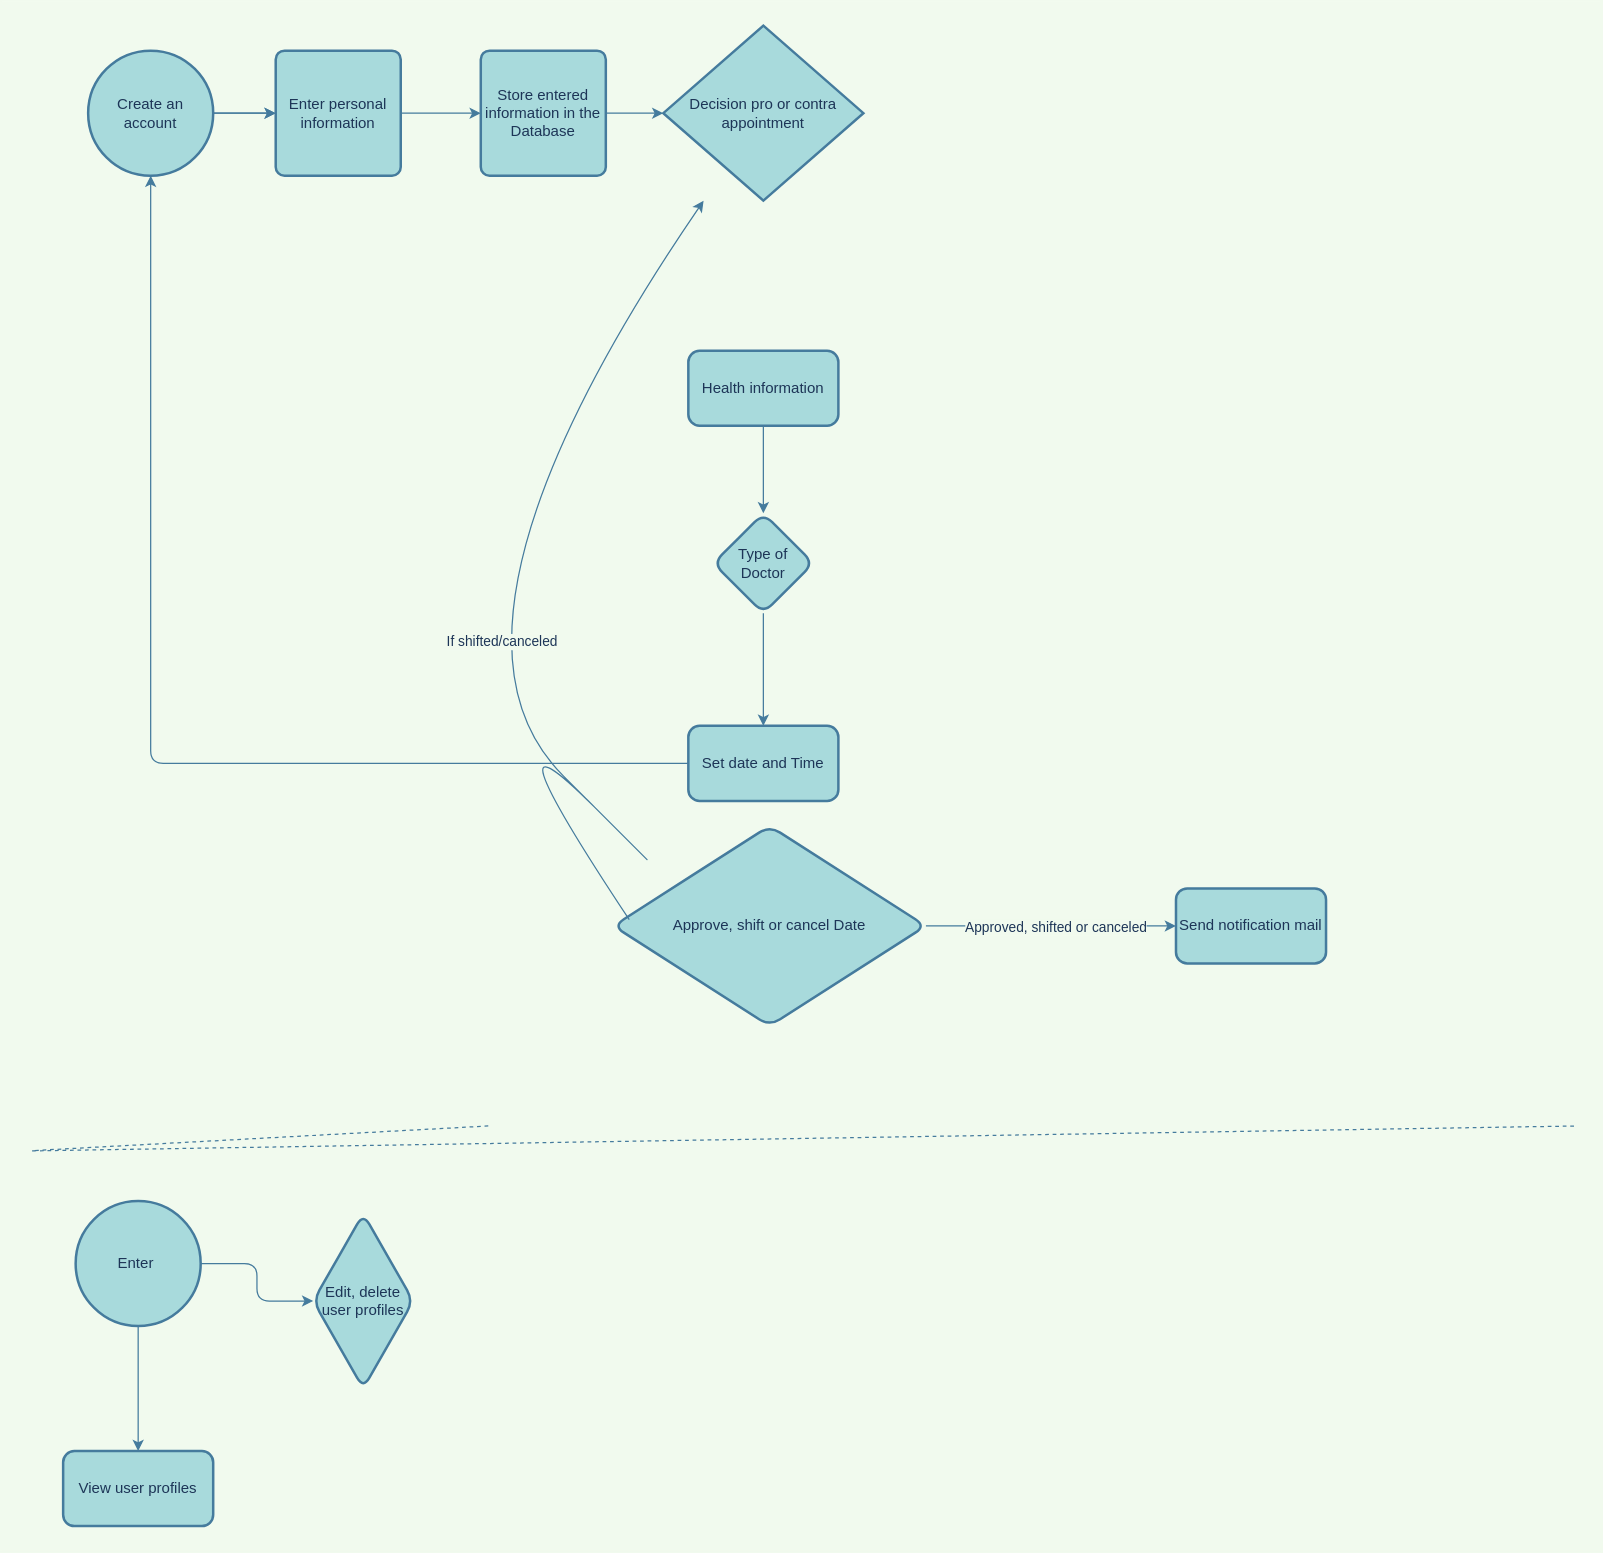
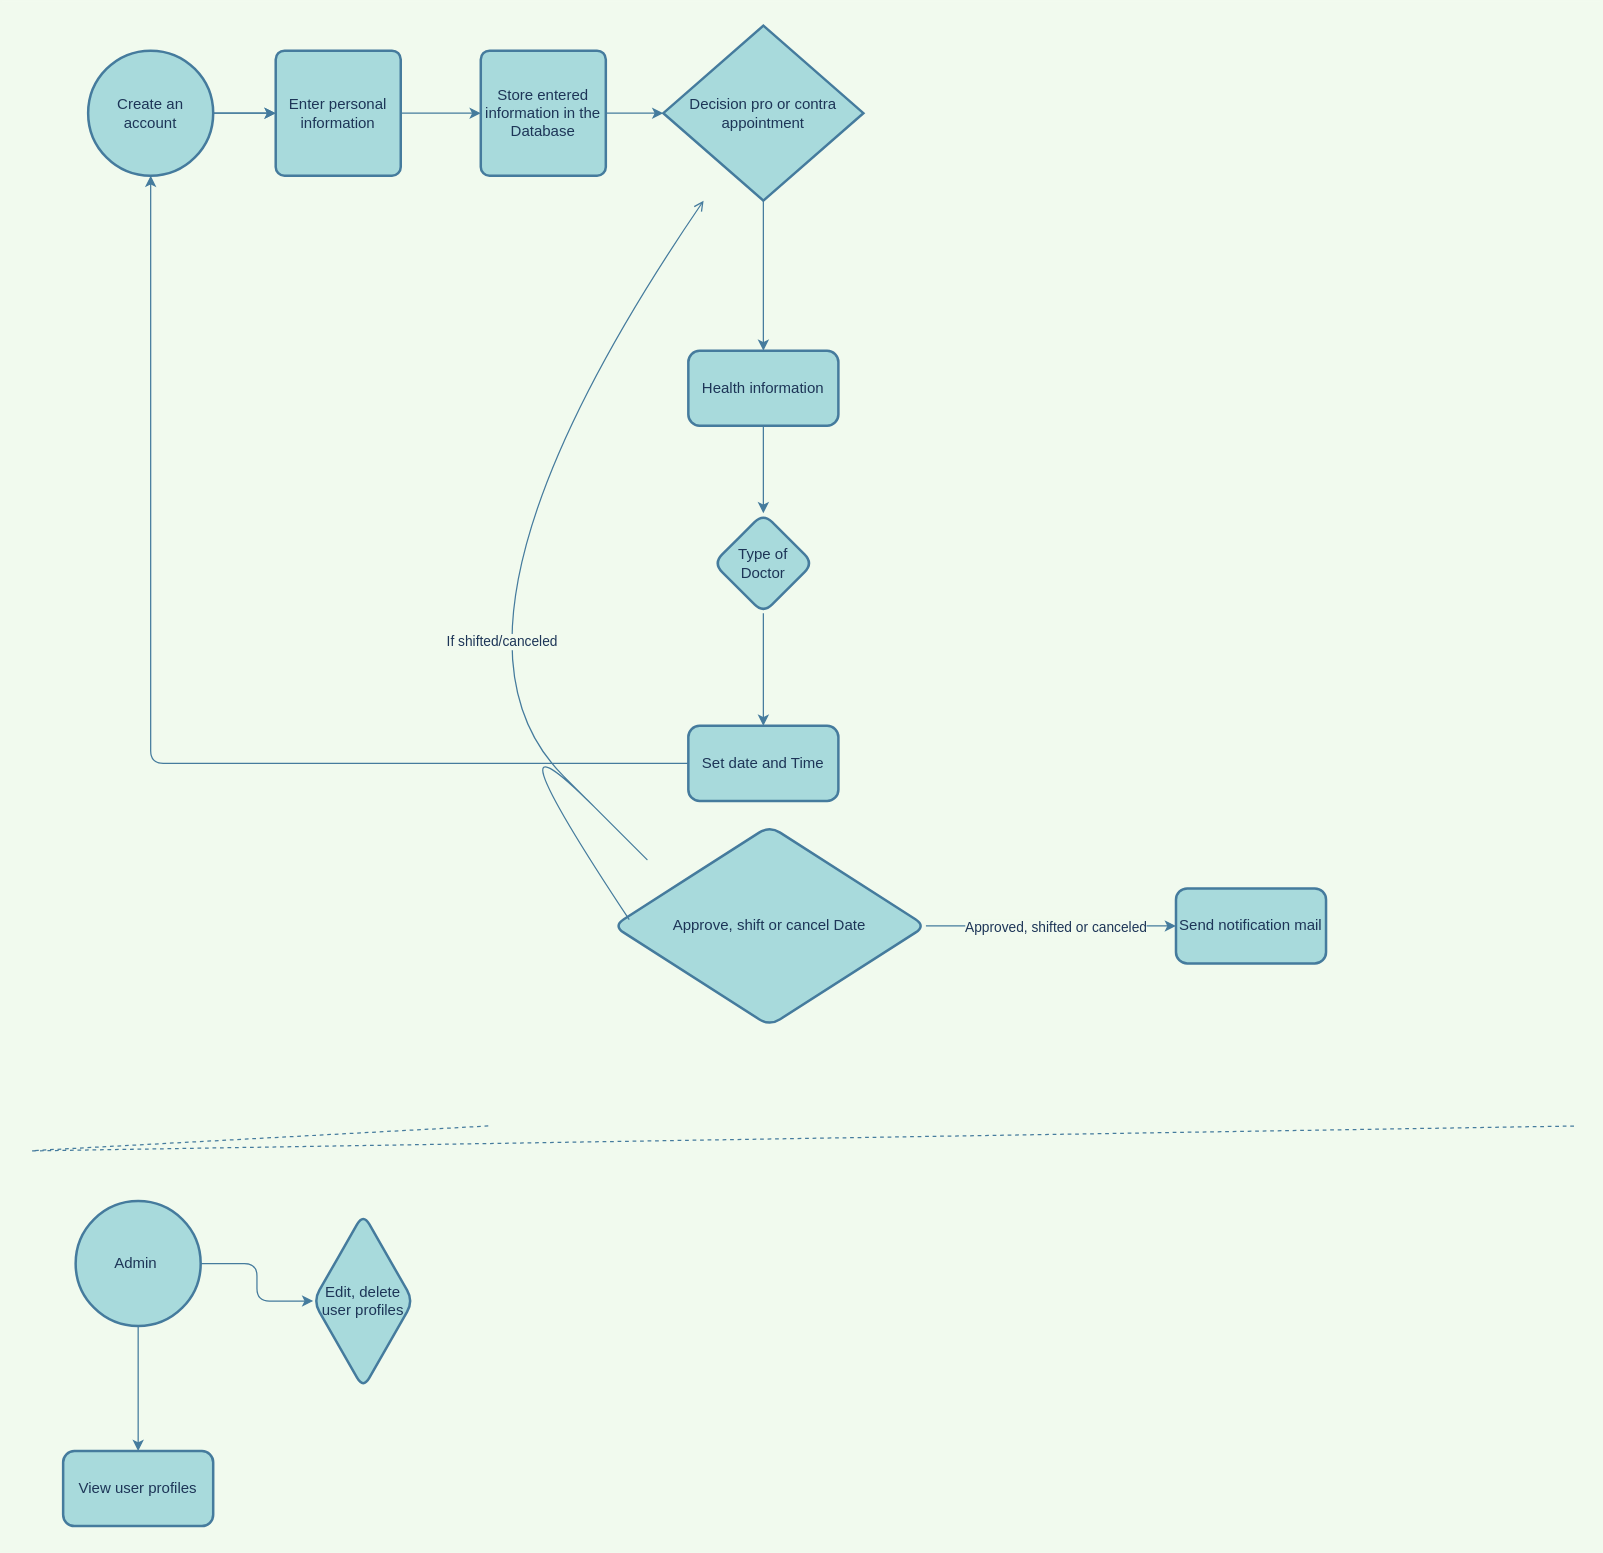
- <mxCell id="20" value="" style="curved=1;endArrow=classic;html=1;rounded=1;exitX=0.051;exitY=0.469;exitDx=0;exitDy=0;exitPerimeter=0;labelBackgroundColor=#F1FAEE;strokeColor=#457B9D;fontColor=#1D3557;" parent="1" source="19" target="10" edge="1"><mxGeometry width="50" height="50" relative="1" as="geometry"><mxPoint x="570" y="740" as="sourcePoint" /><mxPoint x="380" y="500" as="targetPoint" /><Array as="points"><mxPoint x="380" y="550" /><mxPoint x="570" y="740" /><mxPoint x="330" y="500" /></Array></mxGeometry></mxCell>
+ <mxCell id="20" value="" style="curved=1;endArrow=open;html=1;rounded=1;exitX=0.051;exitY=0.469;exitDx=0;exitDy=0;exitPerimeter=0;labelBackgroundColor=#F1FAEE;strokeColor=#457B9D;fontColor=#1D3557;" parent="1" source="19" target="10" edge="1"><mxGeometry width="50" height="50" relative="1" as="geometry"><mxPoint x="570" y="740" as="sourcePoint" /><mxPoint x="380" y="500" as="targetPoint" /><Array as="points"><mxPoint x="380" y="550" /><mxPoint x="570" y="740" /><mxPoint x="330" y="500" /></Array></mxGeometry></mxCell>
+ <mxCell id="9" value="" style="edgeStyle=orthogonalEdgeStyle;rounded=1;orthogonalLoop=1;jettySize=auto;html=1;labelBackgroundColor=#F1FAEE;strokeColor=#457B9D;fontColor=#1D3557;" parent="1" source="10" target="12" edge="1"><mxGeometry relative="1" as="geometry" /></mxCell>
- <mxCell id="25" value="Enter&amp;nbsp;" style="strokeWidth=2;html=1;shape=mxgraph.flowchart.start_2;whiteSpace=wrap;fillColor=#A8DADC;strokeColor=#457B9D;fontColor=#1D3557;rounded=1;" parent="1" vertex="1"><mxGeometry x="60" y="960" width="100" height="100" as="geometry" /></mxCell>
+ <mxCell id="25" value="Admin&amp;nbsp;" style="strokeWidth=2;html=1;shape=mxgraph.flowchart.start_2;whiteSpace=wrap;fillColor=#A8DADC;strokeColor=#457B9D;fontColor=#1D3557;rounded=1;" parent="1" vertex="1"><mxGeometry x="60" y="960" width="100" height="100" as="geometry" /></mxCell>
